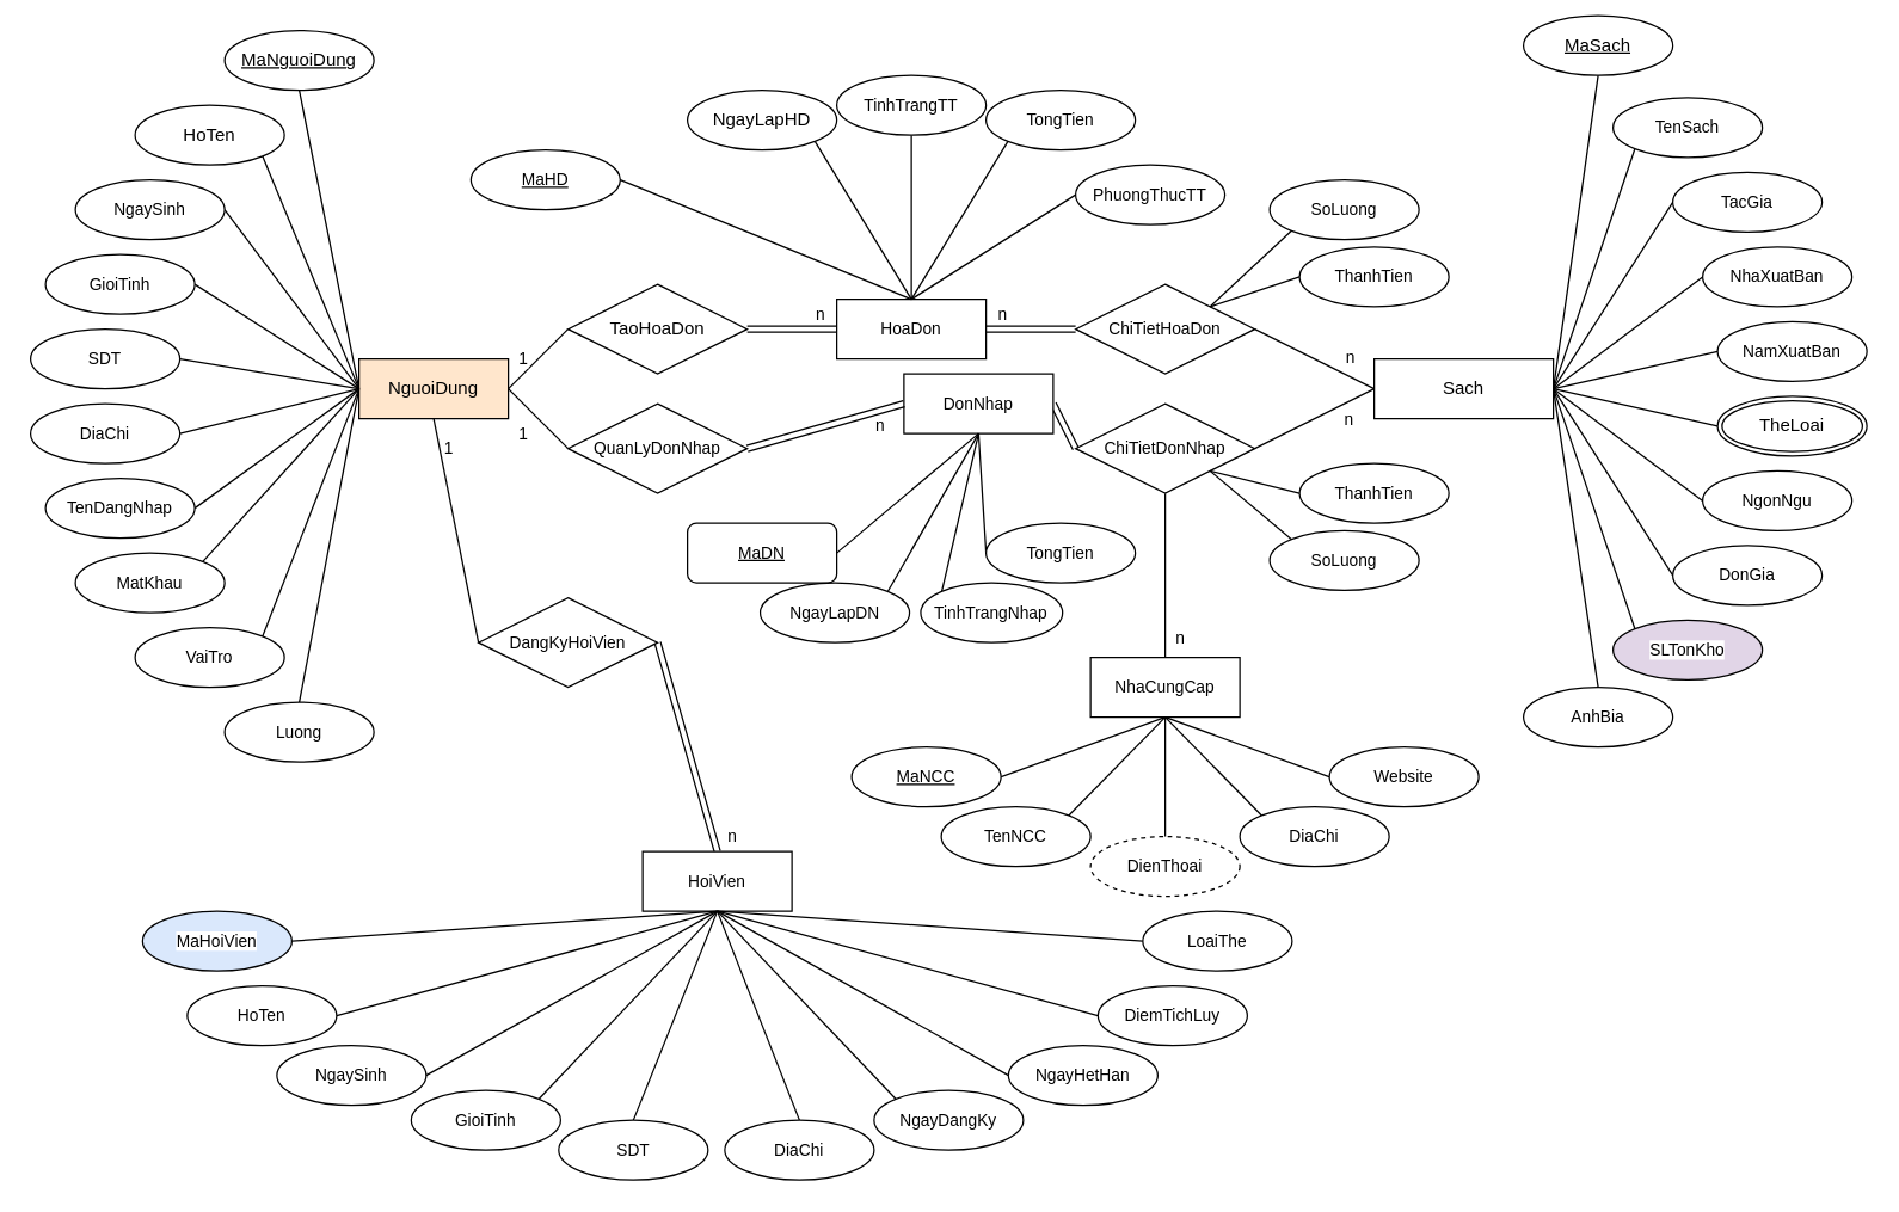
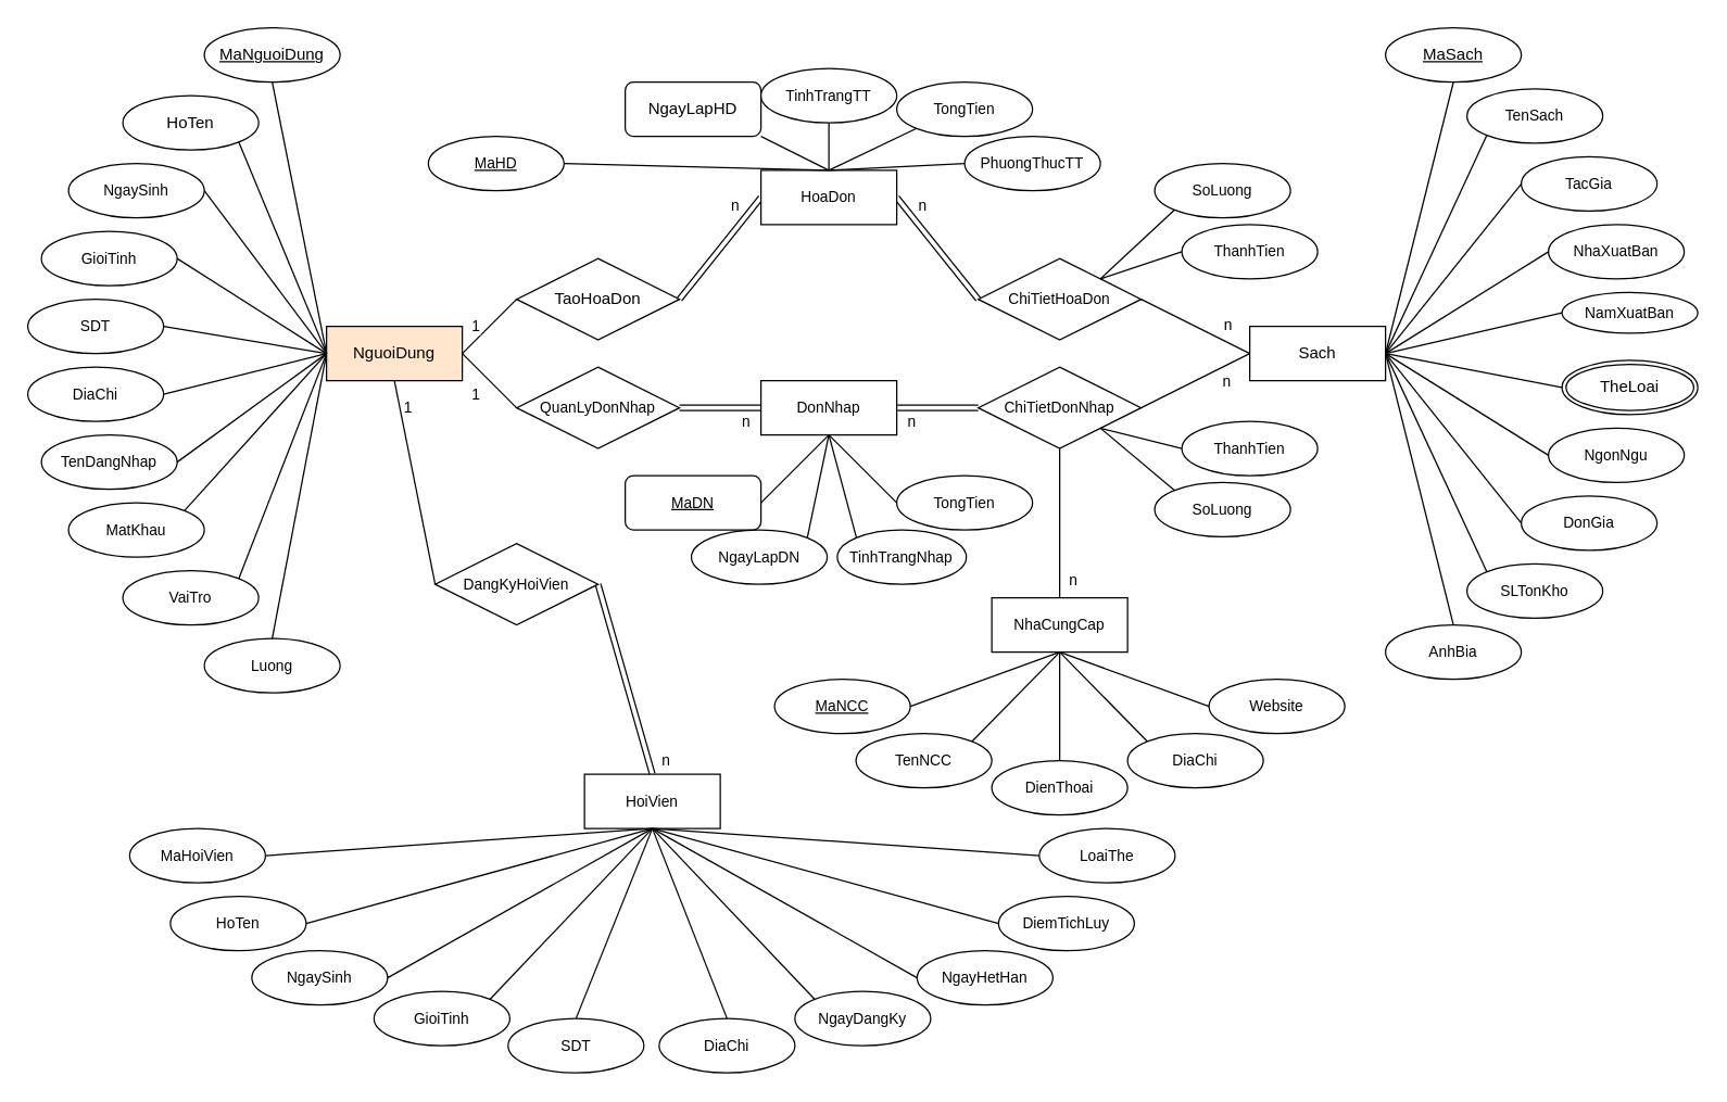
- <mxCell id="3" value="MaSach" style="ellipse;whiteSpace=wrap;html=1;align=center;fontStyle=4;" parent="1" vertex="1"><mxGeometry x="1020" y="10" width="100" height="40" as="geometry" /></mxCell>
+ <mxCell id="3" value="MaSach" style="ellipse;whiteSpace=wrap;html=1;align=center;fontStyle=4;" parent="1" vertex="1"><mxGeometry x="1020" y="20" width="100" height="40" as="geometry" /></mxCell>
- <mxCell id="44" value="NgayLapHD" style="ellipse;whiteSpace=wrap;html=1;align=center;" parent="1" vertex="1"><mxGeometry x="460" y="60" width="100" height="40" as="geometry" /></mxCell>
+ <mxCell id="44" value="NgayLapHD" style="whiteSpace=wrap;html=1;align=center;rounded=1;" parent="1" vertex="1"><mxGeometry x="460" y="60" width="100" height="40" as="geometry" /></mxCell>
- <mxCell id="80" value="PhuongThucTT" style="ellipse;whiteSpace=wrap;html=1;align=center;fontFamily=Helvetica;fontSize=11;fontColor=default;labelBackgroundColor=default;" parent="1" vertex="1"><mxGeometry x="720" y="110" width="100" height="40" as="geometry" /></mxCell>
+ <mxCell id="80" value="PhuongThucTT" style="ellipse;whiteSpace=wrap;html=1;align=center;fontFamily=Helvetica;fontSize=11;fontColor=default;labelBackgroundColor=default;" parent="1" vertex="1"><mxGeometry x="710" y="100" width="100" height="40" as="geometry" /></mxCell>
- <mxCell id="22" value="HoaDon" style="whiteSpace=wrap;html=1;align=center;fontFamily=Helvetica;fontSize=11;fontColor=default;labelBackgroundColor=default;" parent="1" vertex="1"><mxGeometry x="560" y="200" width="100" height="40" as="geometry" /></mxCell>
+ <mxCell id="22" value="HoaDon" style="whiteSpace=wrap;html=1;align=center;fontFamily=Helvetica;fontSize=11;fontColor=default;labelBackgroundColor=default;" parent="1" vertex="1"><mxGeometry x="560" y="125" width="100" height="40" as="geometry" /></mxCell>
- <mxCell id="86" value="NamXuatBan" style="ellipse;whiteSpace=wrap;html=1;align=center;fontFamily=Helvetica;fontSize=11;fontColor=default;labelBackgroundColor=default;" parent="1" vertex="1"><mxGeometry x="1150" y="215" width="100" height="40" as="geometry" /></mxCell>
+ <mxCell id="86" value="NamXuatBan" style="ellipse;whiteSpace=wrap;html=1;align=center;fontFamily=Helvetica;fontSize=11;fontColor=default;labelBackgroundColor=default;" parent="1" vertex="1"><mxGeometry x="1150" y="215" width="100" height="30" as="geometry" /></mxCell>
- <mxCell id="5" value="Sach" style="whiteSpace=wrap;html=1;align=center;" parent="1" vertex="1"><mxGeometry x="920" y="240" width="120" height="40" as="geometry" /></mxCell>
+ <mxCell id="5" value="Sach" style="whiteSpace=wrap;html=1;align=center;" parent="1" vertex="1"><mxGeometry x="920" y="240" width="100" height="40" as="geometry" /></mxCell>
- <mxCell id="34" value="DonNhap" style="whiteSpace=wrap;html=1;align=center;fontFamily=Helvetica;fontSize=11;fontColor=default;labelBackgroundColor=default;" parent="1" vertex="1"><mxGeometry x="605" y="250" width="100" height="40" as="geometry" /></mxCell>
+ <mxCell id="34" value="DonNhap" style="whiteSpace=wrap;html=1;align=center;fontFamily=Helvetica;fontSize=11;fontColor=default;labelBackgroundColor=default;" parent="1" vertex="1"><mxGeometry x="560" y="280" width="100" height="40" as="geometry" /></mxCell>
- <mxCell id="32" value="SLTonKho" style="ellipse;whiteSpace=wrap;html=1;align=center;fontFamily=Helvetica;fontSize=11;fontColor=default;labelBackgroundColor=default;fillColor=#e1d5e7;" parent="1" vertex="1"><mxGeometry x="1080" y="415" width="100" height="40" as="geometry" /></mxCell>
+ <mxCell id="32" value="SLTonKho" style="ellipse;whiteSpace=wrap;html=1;align=center;fontFamily=Helvetica;fontSize=11;fontColor=default;labelBackgroundColor=default;" parent="1" vertex="1"><mxGeometry x="1080" y="415" width="100" height="40" as="geometry" /></mxCell>
- <mxCell id="64" value="DienThoai" style="ellipse;whiteSpace=wrap;html=1;align=center;fontFamily=Helvetica;fontSize=11;fontColor=default;labelBackgroundColor=default;dashed=1;" parent="1" vertex="1"><mxGeometry x="730" y="560" width="100" height="40" as="geometry" /></mxCell>
+ <mxCell id="64" value="DienThoai" style="ellipse;whiteSpace=wrap;html=1;align=center;fontFamily=Helvetica;fontSize=11;fontColor=default;labelBackgroundColor=default;" parent="1" vertex="1"><mxGeometry x="730" y="560" width="100" height="40" as="geometry" /></mxCell>
- <mxCell id="101" value="MaHoiVien" style="ellipse;whiteSpace=wrap;html=1;align=center;fontFamily=Helvetica;fontSize=11;fontColor=default;labelBackgroundColor=default;fillColor=#dae8fc;" parent="1" vertex="1"><mxGeometry x="95" y="610" width="100" height="40" as="geometry" /></mxCell>
+ <mxCell id="101" value="MaHoiVien" style="ellipse;whiteSpace=wrap;html=1;align=center;fontFamily=Helvetica;fontSize=11;fontColor=default;labelBackgroundColor=default;" parent="1" vertex="1"><mxGeometry x="95" y="610" width="100" height="40" as="geometry" /></mxCell>
